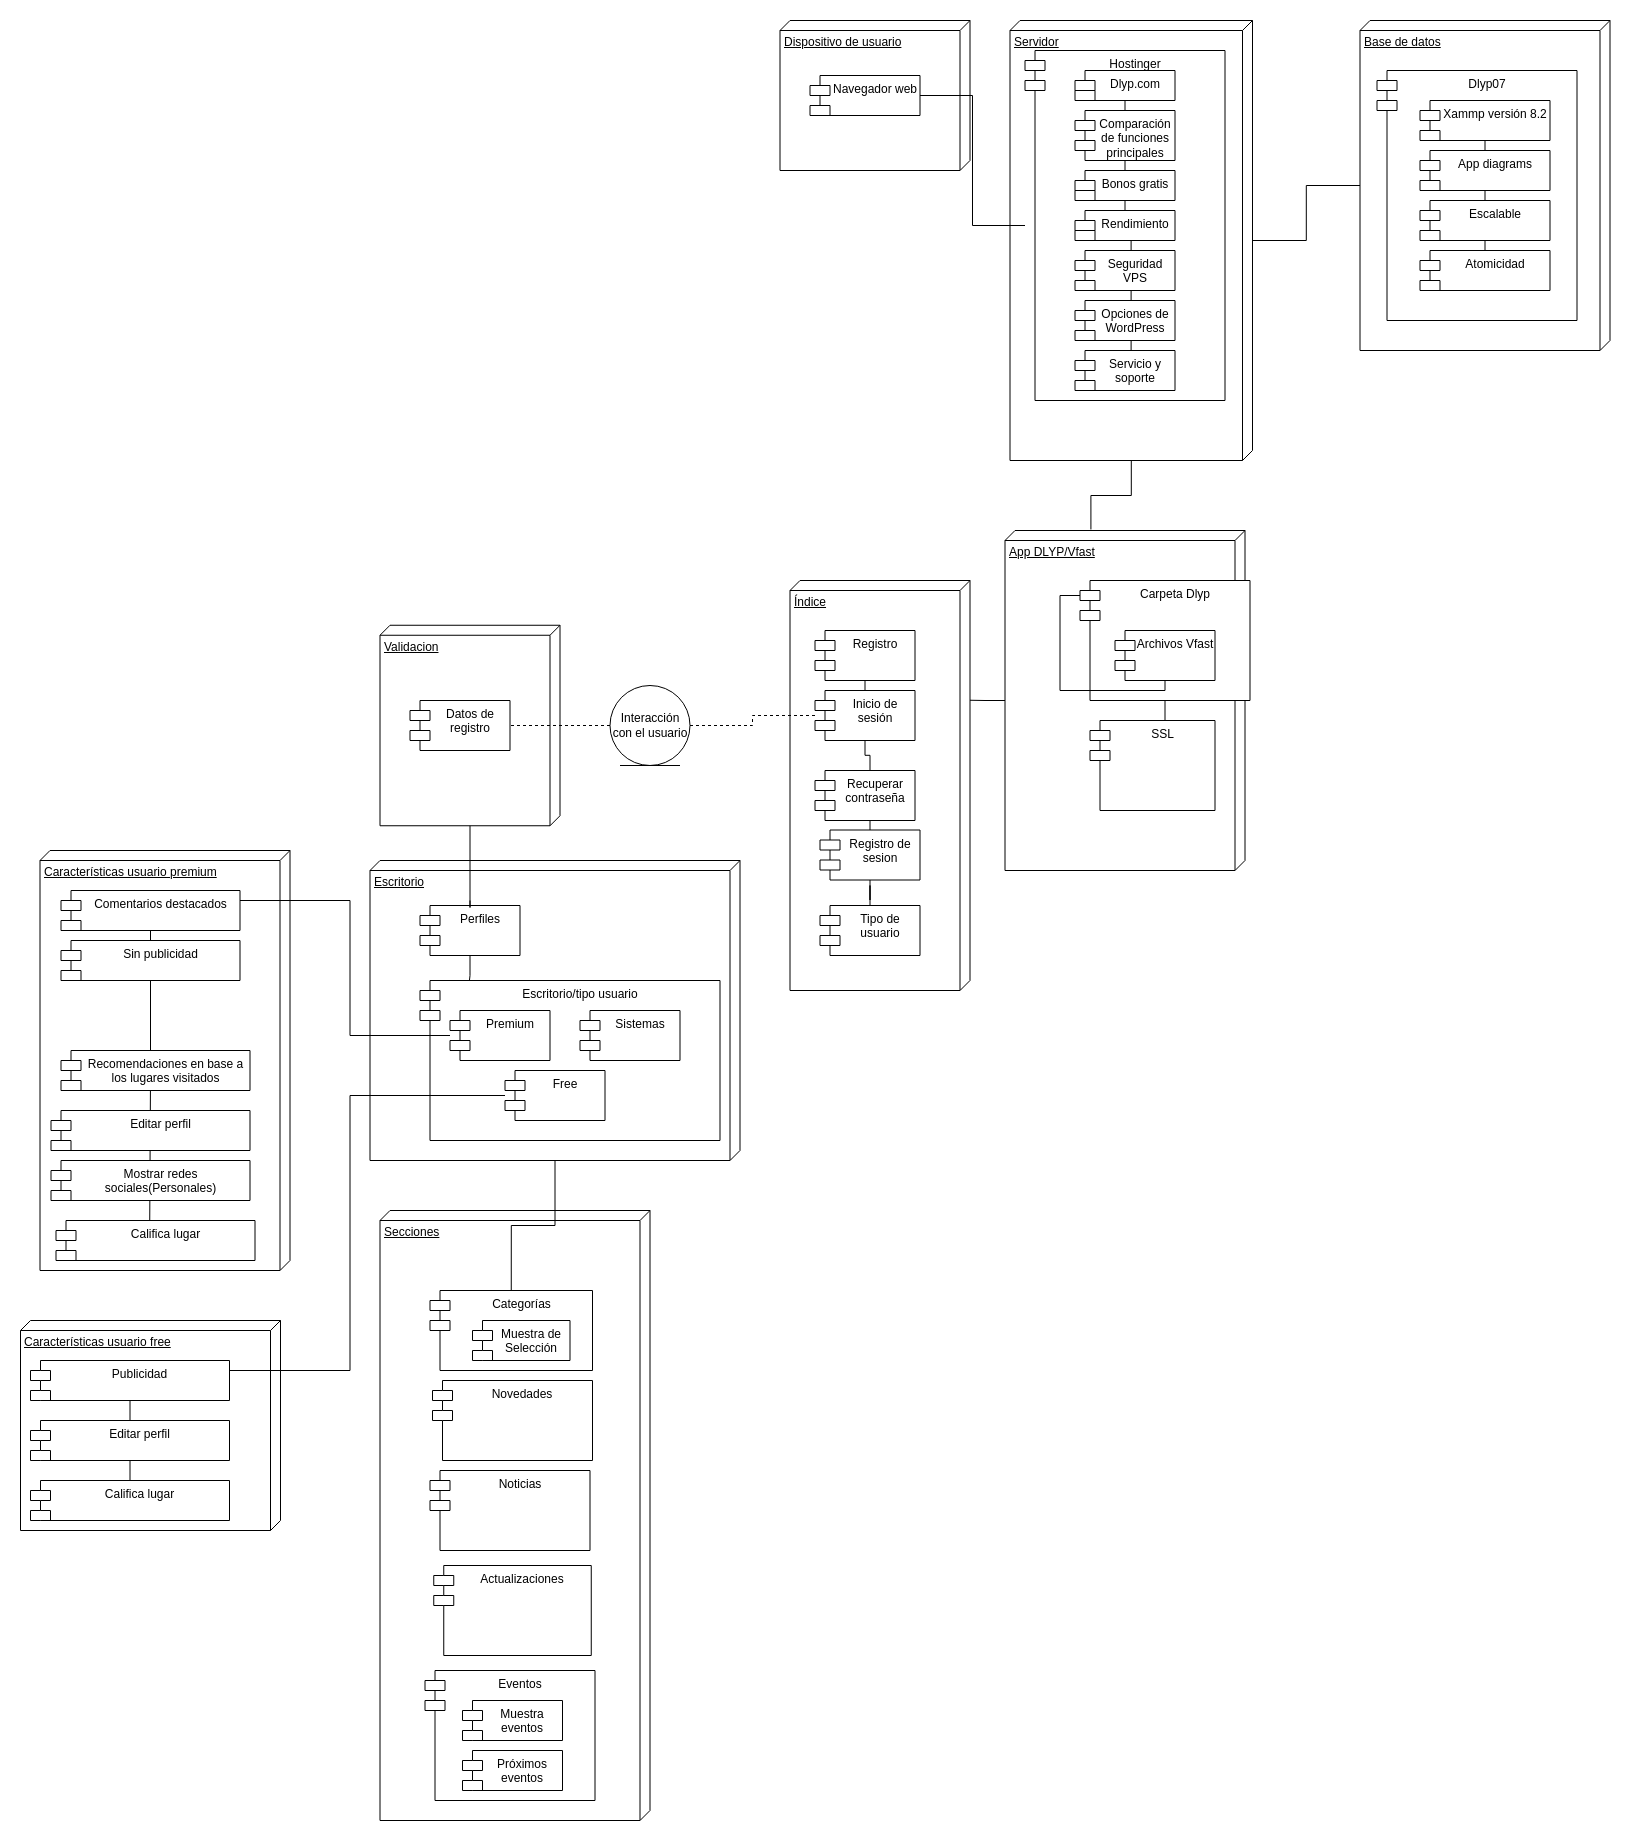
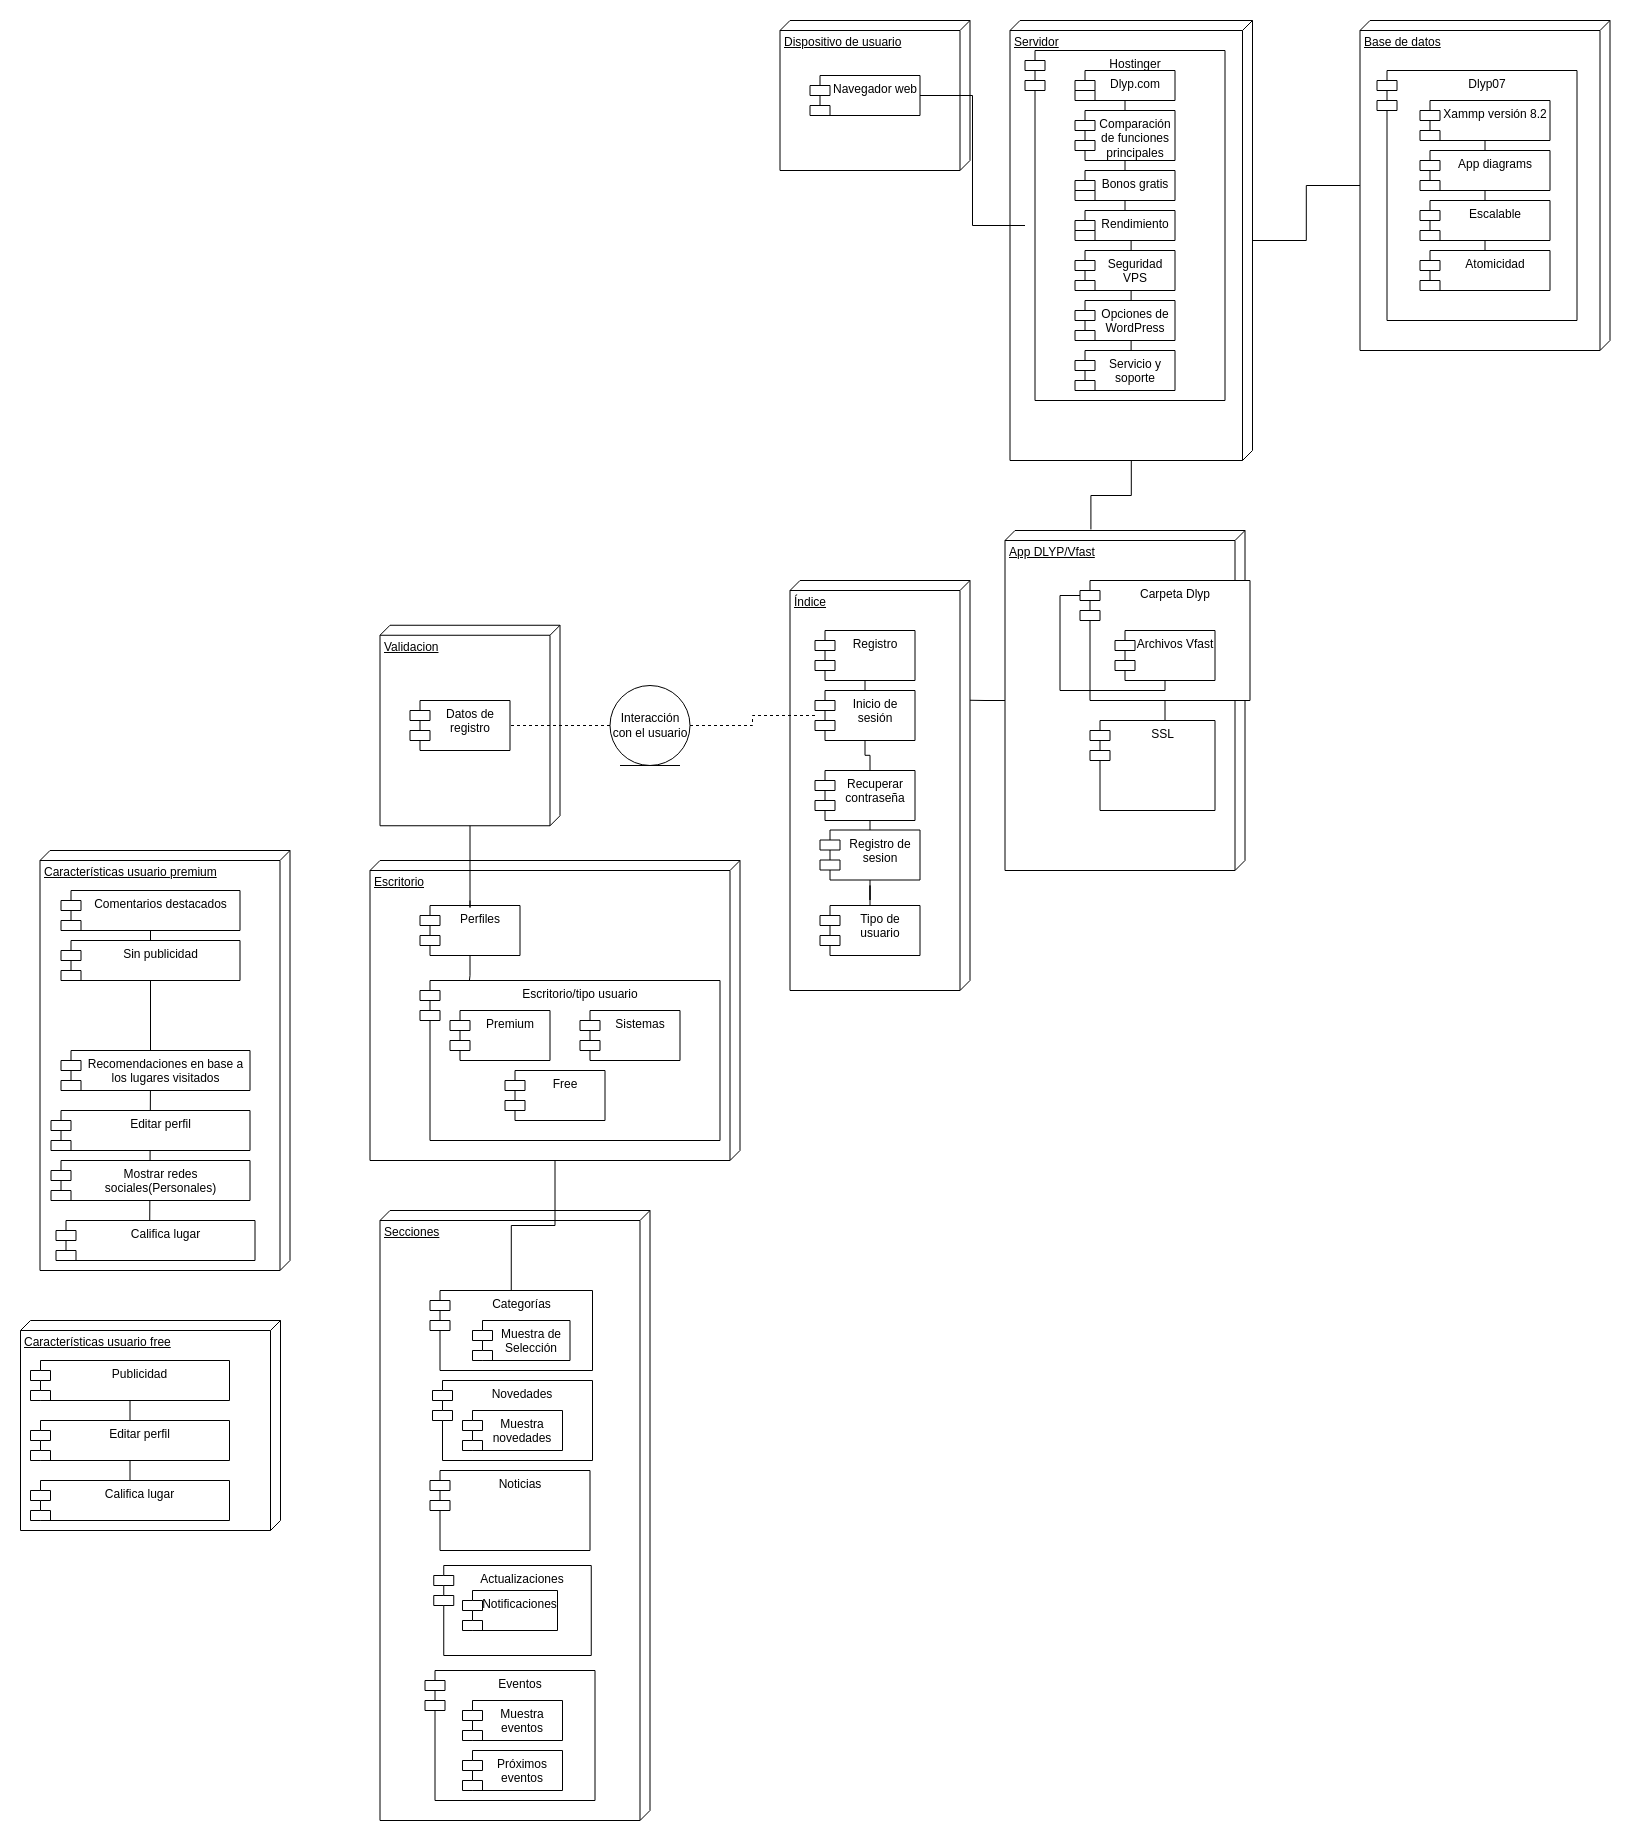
- <mxCell id="49" style="edgeStyle=orthogonalEdgeStyle;rounded=0;orthogonalLoop=1;jettySize=auto;html=1;entryX=1;entryY=0.25;entryDx=0;entryDy=0;endArrow=none;endFill=0;" edge="1" parent="1" source="50" target="63"><mxGeometry relative="1" as="geometry"><Array as="points"><mxPoint x="349.5" y="1035" /><mxPoint x="349.5" y="900" /></Array></mxGeometry></mxCell>
- <mxCell id="47" style="edgeStyle=orthogonalEdgeStyle;rounded=0;orthogonalLoop=1;jettySize=auto;html=1;entryX=1;entryY=0.25;entryDx=0;entryDy=0;endArrow=none;endFill=0;" edge="1" parent="1" source="48" target="67"><mxGeometry relative="1" as="geometry"><mxPoint x="264" y="1240" as="targetPoint" /><Array as="points"><mxPoint x="349.5" y="1095" /><mxPoint x="349.5" y="1370" /></Array></mxGeometry></mxCell>
+ <mxCell id="58" value="Muestra novedades" style="shape=module;align=left;spacingLeft=20;align=center;verticalAlign=top;whiteSpace=wrap;html=1;" vertex="1" parent="1"><mxGeometry x="462" y="1410" width="100" height="40" as="geometry" /></mxCell>
+ <mxCell id="61" value="Notificaciones" style="shape=module;align=left;spacingLeft=20;align=center;verticalAlign=top;whiteSpace=wrap;html=1;" vertex="1" parent="1"><mxGeometry x="462" y="1590" width="95" height="40" as="geometry" /></mxCell>
